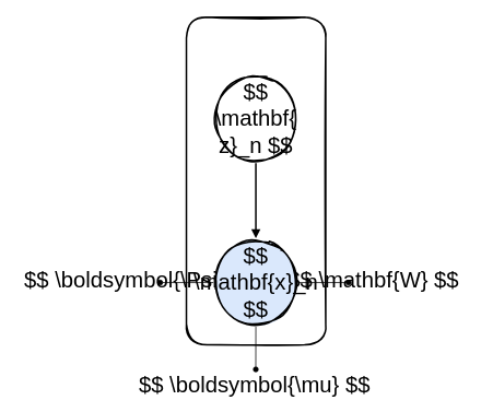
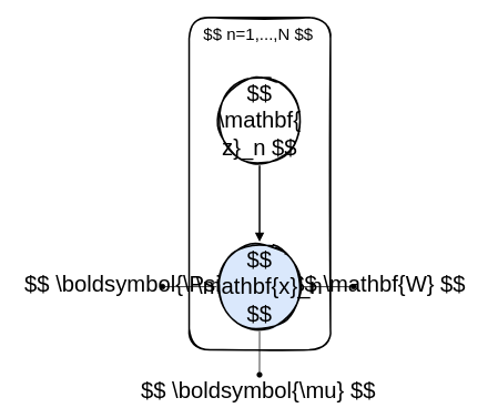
+ <mxCell id="9" value="&lt;font style=&quot;font-size: 20px&quot;&gt;$$ n=1,...,N&amp;nbsp;$$&lt;/font&gt;" style="text;html=1;align=center;verticalAlign=middle;resizable=0;points=[];autosize=1;" vertex="1" parent="1"><mxGeometry x="235" y="30" width="150" height="20" as="geometry" /></mxCell>
